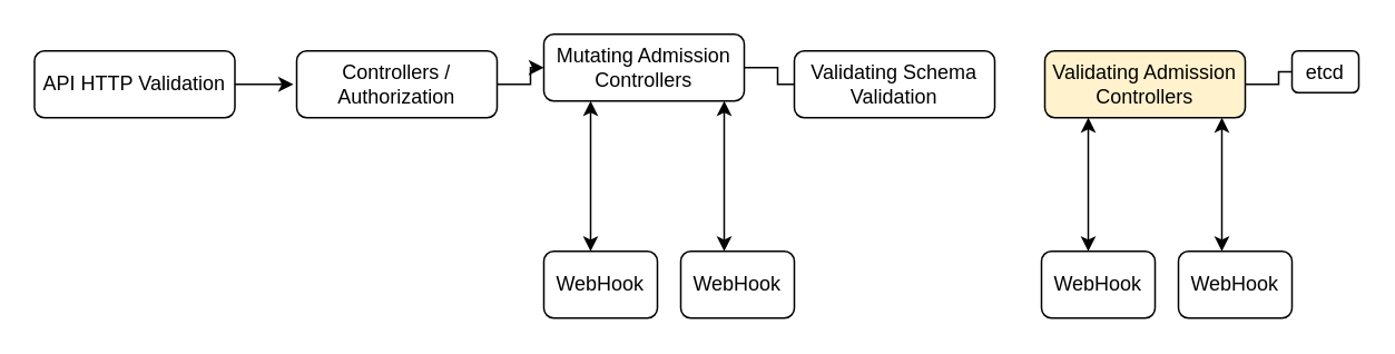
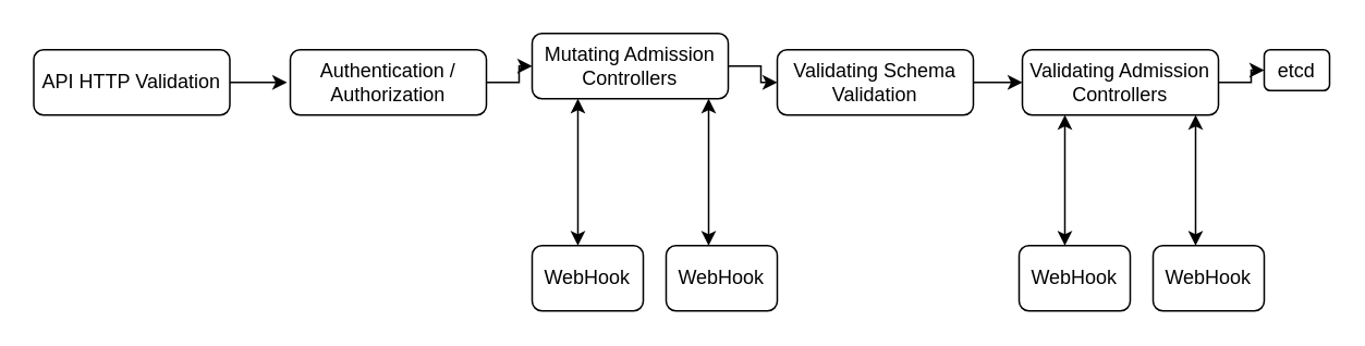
- <mxCell id="13" value="" style="edgeStyle=orthogonalEdgeStyle;rounded=0;orthogonalLoop=1;jettySize=auto;html=1;endArrow=none;" edge="1" parent="1" source="14" target="15"><mxGeometry relative="1" as="geometry" /></mxCell>
+ <mxCell id="13" value="" style="edgeStyle=orthogonalEdgeStyle;rounded=0;orthogonalLoop=1;jettySize=auto;html=1;" edge="1" parent="1" source="14" target="15"><mxGeometry relative="1" as="geometry" /></mxCell>
- <mxCell id="5" value="Controllers / Authorization" style="rounded=1;whiteSpace=wrap;html=1;fontSize=12;glass=0;strokeWidth=1;shadow=0;" vertex="1" parent="1"><mxGeometry x="177" y="30" width="120" height="40" as="geometry" /></mxCell>
+ <mxCell id="5" value="Authentication / Authorization" style="rounded=1;whiteSpace=wrap;html=1;fontSize=12;glass=0;strokeWidth=1;shadow=0;" vertex="1" parent="1"><mxGeometry x="177" y="30" width="120" height="40" as="geometry" /></mxCell>
- <mxCell id="6" value="" style="edgeStyle=orthogonalEdgeStyle;rounded=0;orthogonalLoop=1;jettySize=auto;html=1;endArrow=none;" edge="1" parent="1" source="9" target="12"><mxGeometry relative="1" as="geometry" /></mxCell>
+ <mxCell id="6" value="" style="edgeStyle=orthogonalEdgeStyle;rounded=0;orthogonalLoop=1;jettySize=auto;html=1;" edge="1" parent="1" source="9" target="12"><mxGeometry relative="1" as="geometry" /></mxCell>
+ <mxCell id="11" value="" style="edgeStyle=orthogonalEdgeStyle;rounded=0;orthogonalLoop=1;jettySize=auto;html=1;" edge="1" parent="1" source="12" target="14"><mxGeometry relative="1" as="geometry" /></mxCell>
- <mxCell id="14" value="Validating Admission Controllers" style="rounded=1;whiteSpace=wrap;html=1;fontSize=12;glass=0;strokeWidth=1;shadow=0;fillColor=#fff2cc;" vertex="1" parent="1"><mxGeometry x="625" y="30" width="120" height="40" as="geometry" /></mxCell>
+ <mxCell id="14" value="Validating Admission Controllers" style="rounded=1;whiteSpace=wrap;html=1;fontSize=12;glass=0;strokeWidth=1;shadow=0;" vertex="1" parent="1"><mxGeometry x="625" y="30" width="120" height="40" as="geometry" /></mxCell>
